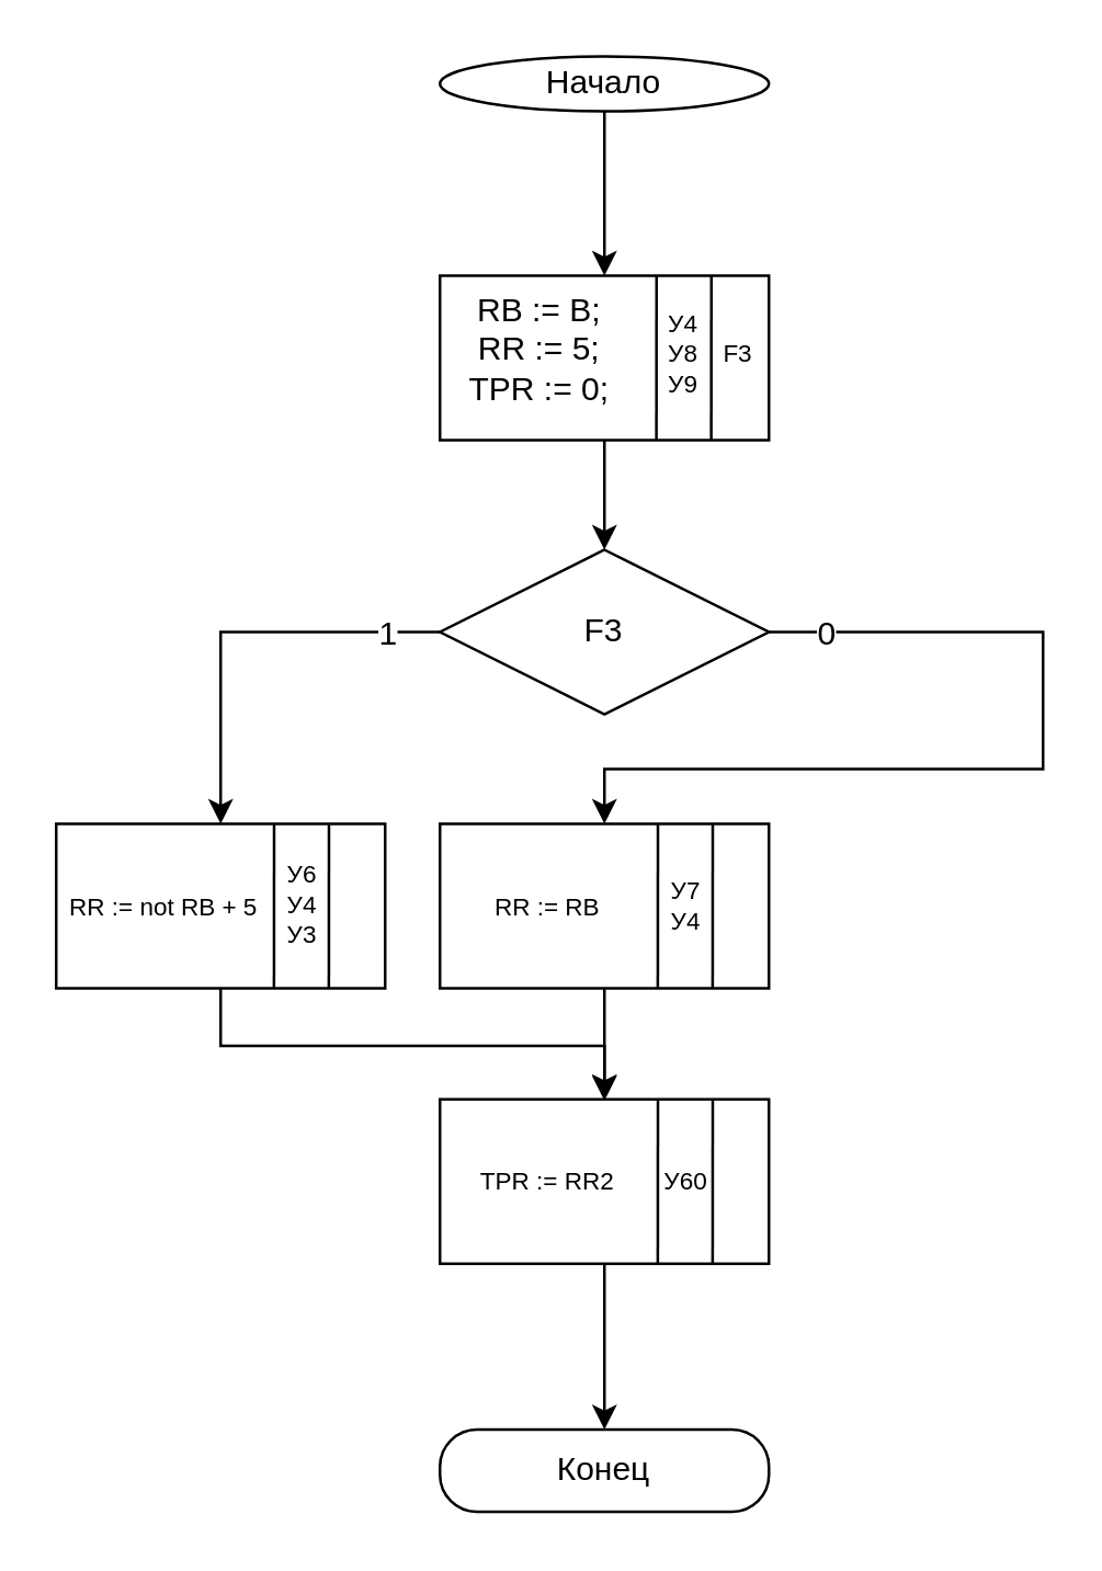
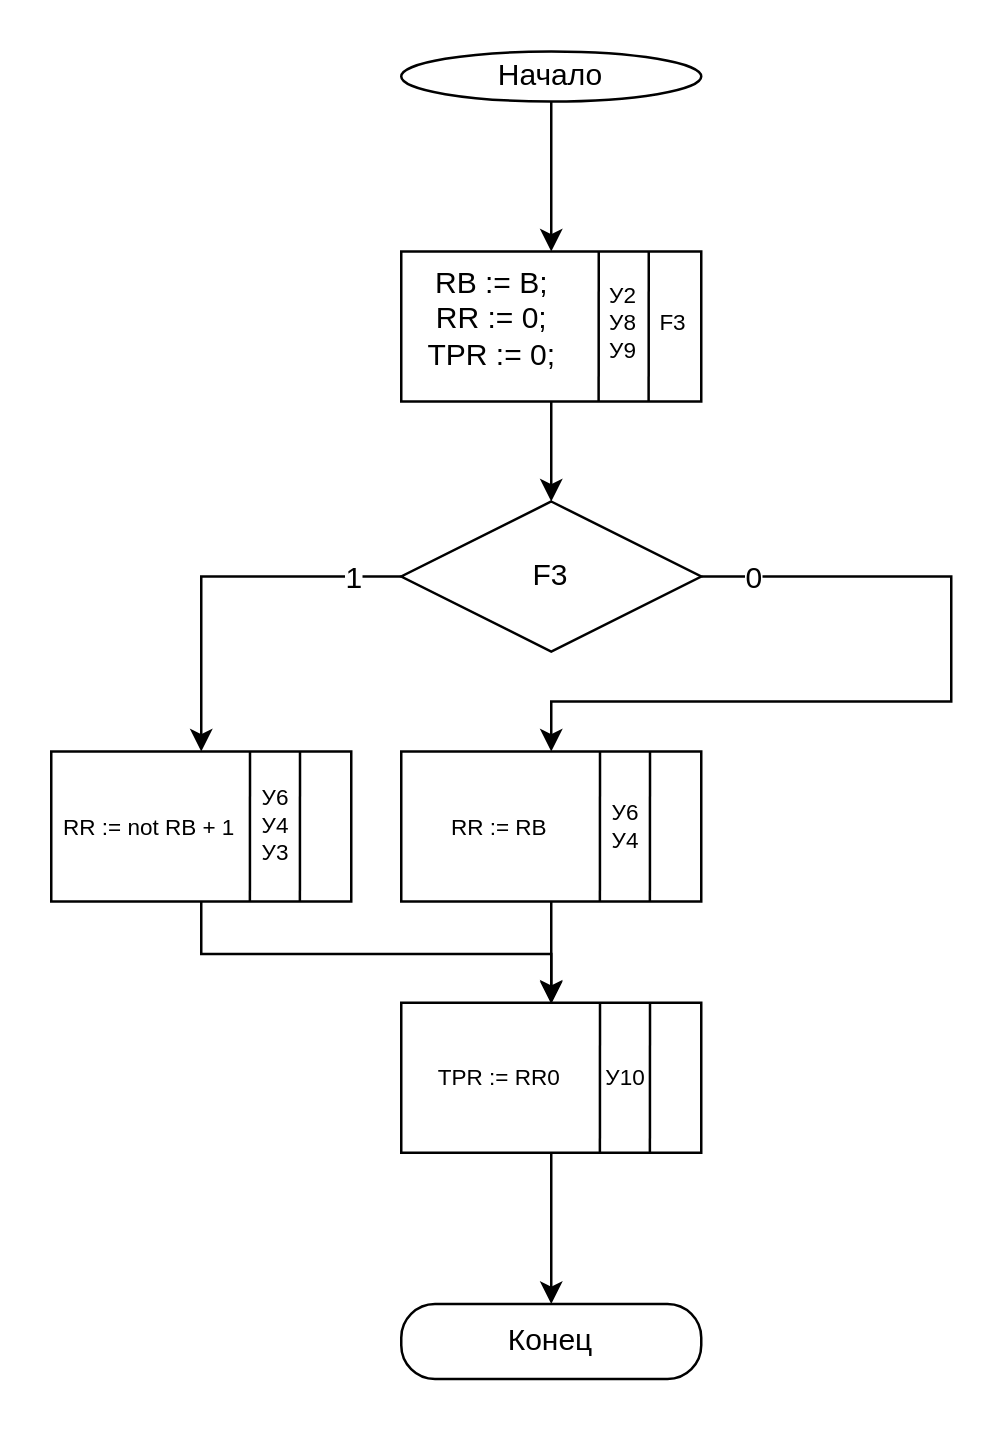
- <mxCell id="9" value="RB := B;&lt;br&gt;RR := 5;&lt;br&gt;TPR := 0;" style="text;html=1;strokeColor=none;fillColor=none;align=center;verticalAlign=middle;whiteSpace=wrap;rounded=0;" parent="1" vertex="1"><mxGeometry x="160" y="103" width="73" height="48" as="geometry" /></mxCell>
+ <mxCell id="9" value="RB := B;&lt;br&gt;RR := 0;&lt;br&gt;TPR := 0;" style="text;html=1;strokeColor=none;fillColor=none;align=center;verticalAlign=middle;whiteSpace=wrap;rounded=0;" parent="1" vertex="1"><mxGeometry x="160" y="103" width="73" height="48" as="geometry" /></mxCell>
- <mxCell id="10" value="У4&lt;br&gt;У8&lt;br&gt;У9" style="text;html=1;strokeColor=none;fillColor=none;align=center;verticalAlign=middle;whiteSpace=wrap;rounded=0;fontSize=9;" parent="1" vertex="1"><mxGeometry x="244" y="119" width="10" height="20" as="geometry" /></mxCell>
+ <mxCell id="10" value="У2&lt;br&gt;У8&lt;br&gt;У9" style="text;html=1;strokeColor=none;fillColor=none;align=center;verticalAlign=middle;whiteSpace=wrap;rounded=0;fontSize=9;" parent="1" vertex="1"><mxGeometry x="244" y="119" width="10" height="20" as="geometry" /></mxCell>
- <mxCell id="22" value="У7&lt;br&gt;У4" style="text;html=1;strokeColor=none;fillColor=none;align=center;verticalAlign=middle;whiteSpace=wrap;rounded=0;fontSize=9;" parent="1" vertex="1"><mxGeometry x="245" y="320" width="10" height="20" as="geometry" /></mxCell>
+ <mxCell id="22" value="У6&lt;br&gt;У4" style="text;html=1;strokeColor=none;fillColor=none;align=center;verticalAlign=middle;whiteSpace=wrap;rounded=0;fontSize=9;" parent="1" vertex="1"><mxGeometry x="245" y="320" width="10" height="20" as="geometry" /></mxCell>
- <mxCell id="27" value="RR := not RB + 5" style="text;html=1;strokeColor=none;fillColor=none;align=center;verticalAlign=middle;whiteSpace=wrap;rounded=0;fontSize=9;" parent="1" vertex="1"><mxGeometry x="23" y="308" width="73" height="45" as="geometry" /></mxCell>
+ <mxCell id="27" value="RR := not RB + 1" style="text;html=1;strokeColor=none;fillColor=none;align=center;verticalAlign=middle;whiteSpace=wrap;rounded=0;fontSize=9;" parent="1" vertex="1"><mxGeometry x="23" y="308" width="73" height="45" as="geometry" /></mxCell>
- <mxCell id="33" value="TPR := RR2" style="text;html=1;strokeColor=none;fillColor=none;align=center;verticalAlign=middle;whiteSpace=wrap;rounded=0;fontSize=9;" parent="1" vertex="1"><mxGeometry x="163" y="408.5" width="73" height="45" as="geometry" /></mxCell>
+ <mxCell id="33" value="TPR := RR0" style="text;html=1;strokeColor=none;fillColor=none;align=center;verticalAlign=middle;whiteSpace=wrap;rounded=0;fontSize=9;" parent="1" vertex="1"><mxGeometry x="163" y="408.5" width="73" height="45" as="geometry" /></mxCell>
- <mxCell id="34" value="У60" style="text;html=1;strokeColor=none;fillColor=none;align=center;verticalAlign=middle;whiteSpace=wrap;rounded=0;fontSize=9;" parent="1" vertex="1"><mxGeometry x="245" y="420.5" width="10" height="20" as="geometry" /></mxCell>
+ <mxCell id="34" value="У10" style="text;html=1;strokeColor=none;fillColor=none;align=center;verticalAlign=middle;whiteSpace=wrap;rounded=0;fontSize=9;" parent="1" vertex="1"><mxGeometry x="245" y="420.5" width="10" height="20" as="geometry" /></mxCell>
